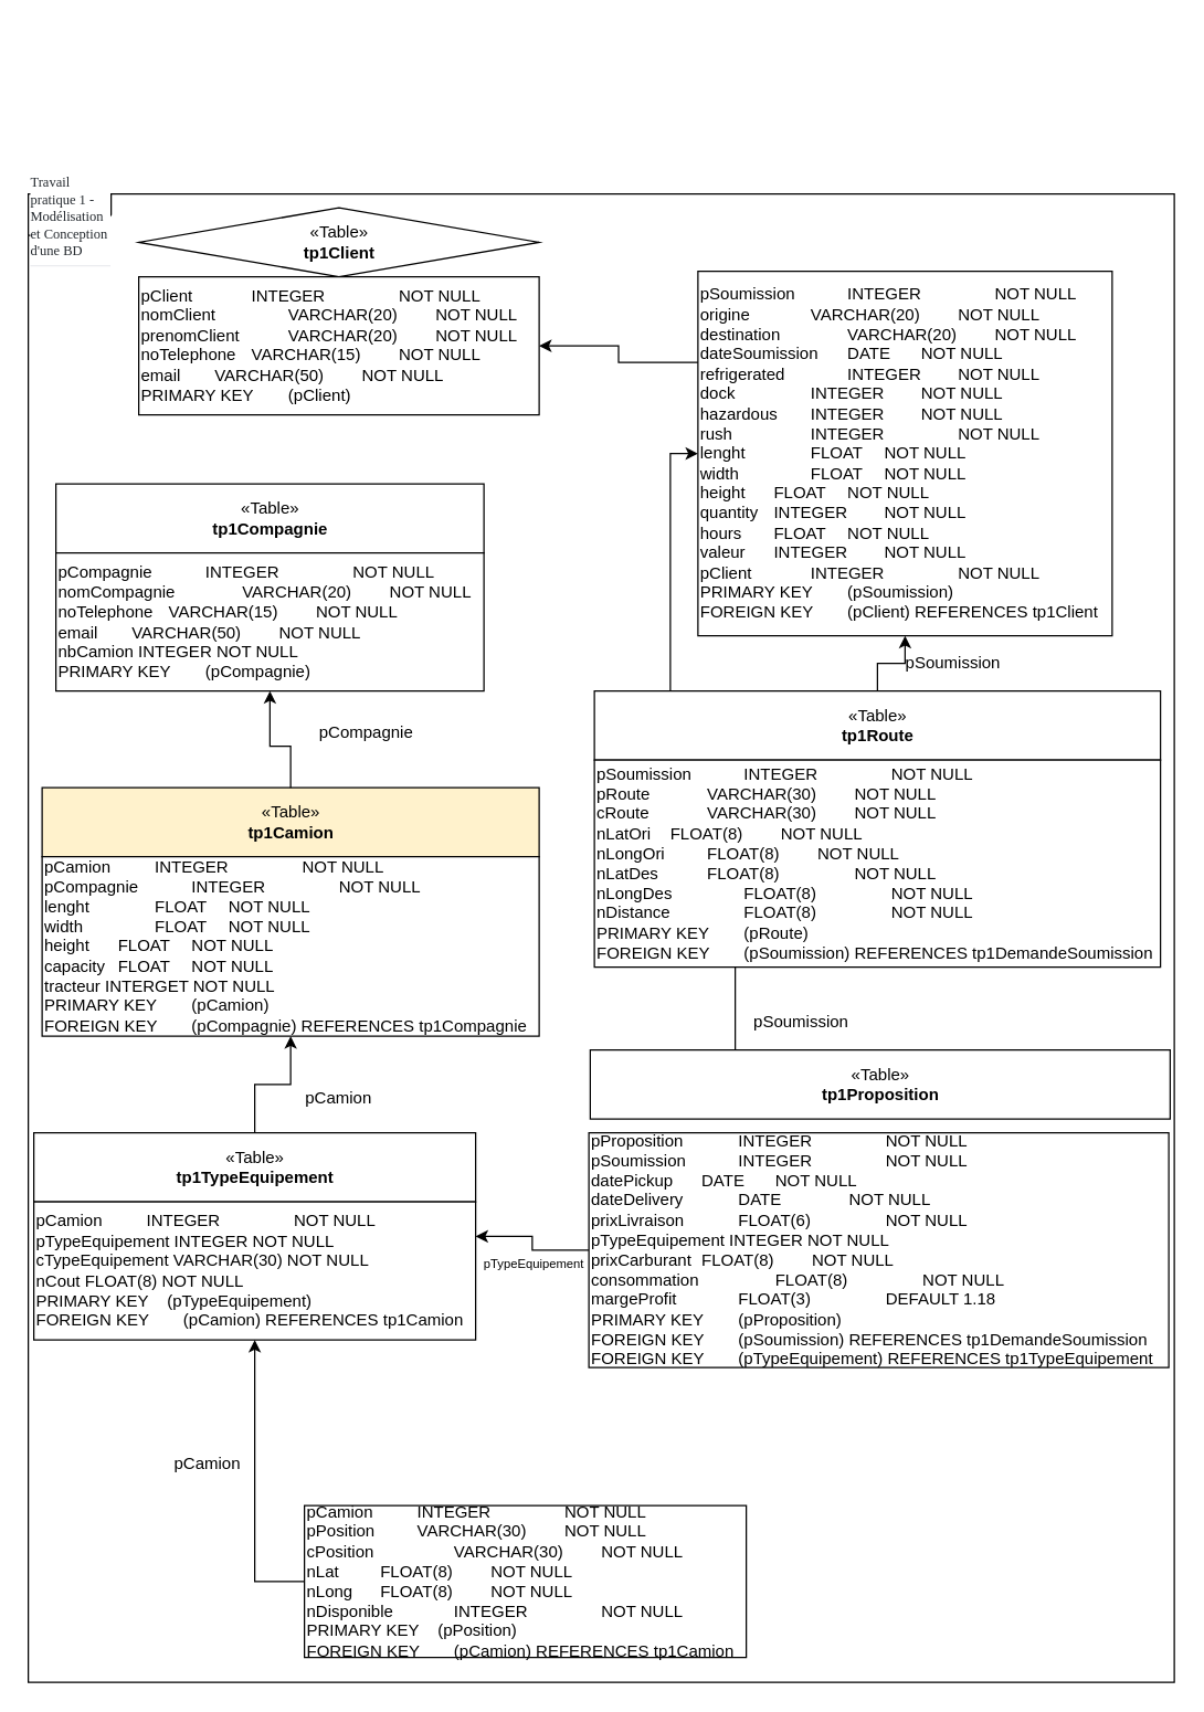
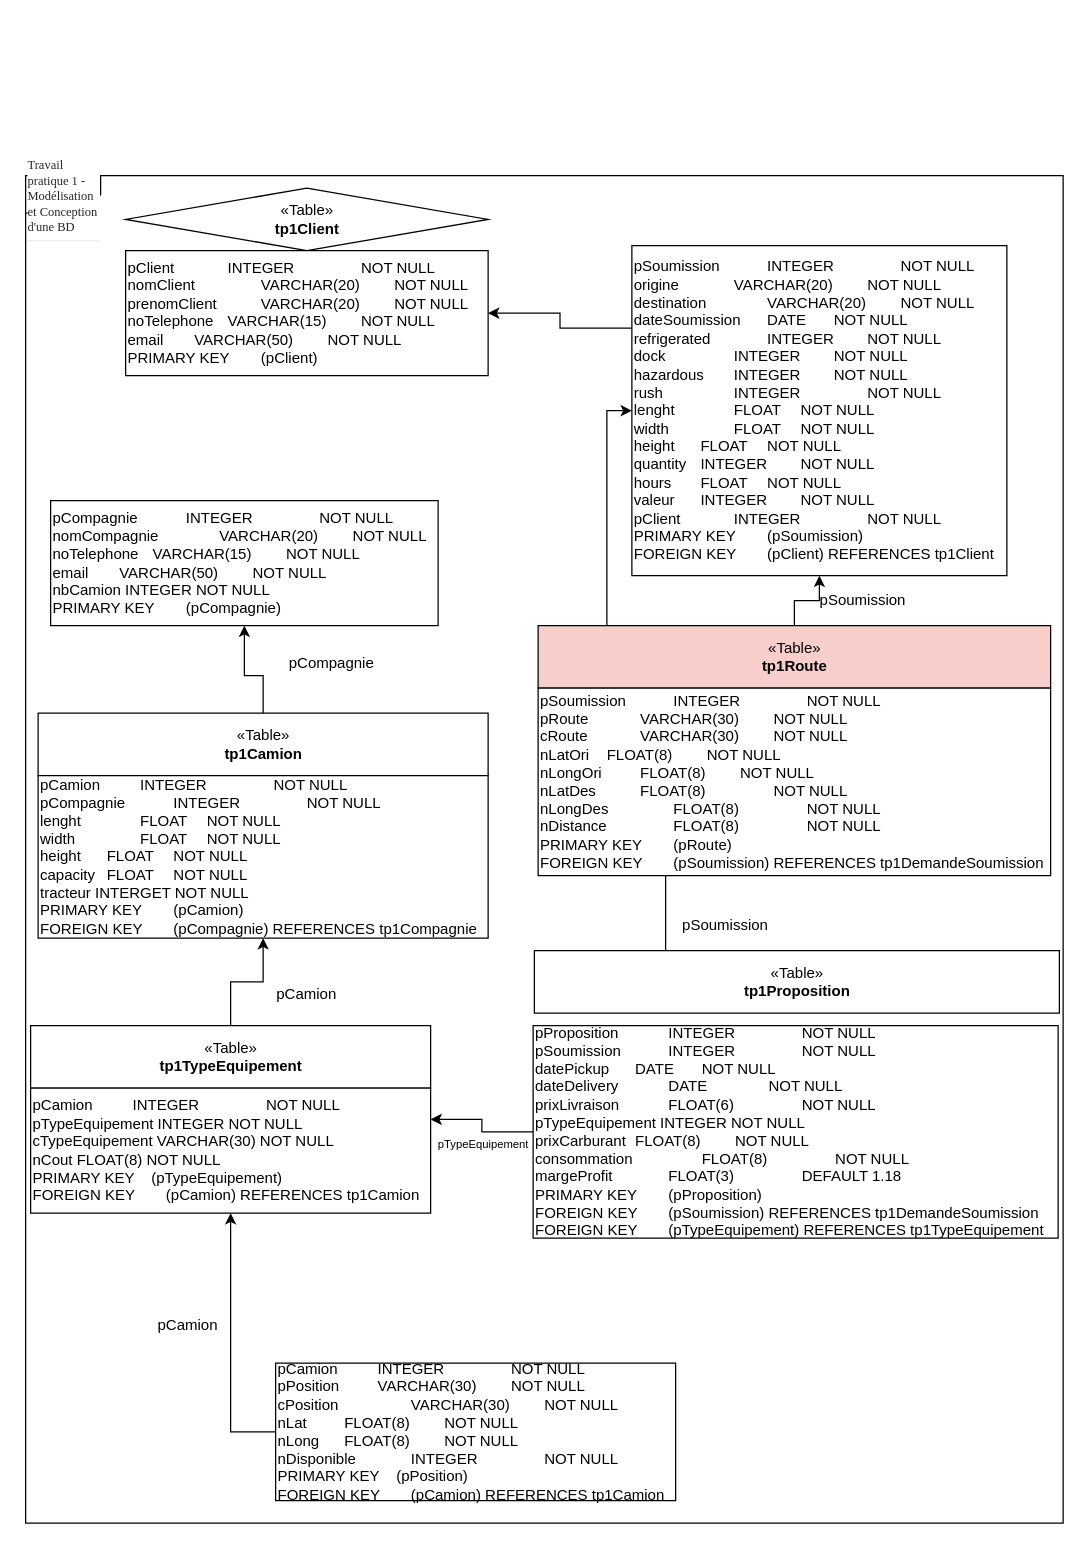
- <mxCell id="17" value="«Table»&lt;br&gt;&lt;b&gt;tp1Compagnie&lt;/b&gt;" style="html=1;align=center;" vertex="1" parent="16"><mxGeometry width="310" height="50" as="geometry" /></mxCell>
- <mxCell id="11" value="«Table»&lt;br&gt;&lt;b&gt;tp1Route&lt;/b&gt;" style="html=1;" vertex="1" parent="10"><mxGeometry width="410" height="50" as="geometry" /></mxCell>
+ <mxCell id="11" value="«Table»&lt;br&gt;&lt;b&gt;tp1Route&lt;/b&gt;" style="html=1;fillColor=#f8cecc;" vertex="1" parent="10"><mxGeometry width="410" height="50" as="geometry" /></mxCell>
- <mxCell id="20" value="«Table»&lt;br&gt;&lt;b&gt;tp1Camion&lt;/b&gt;" style="html=1;fillColor=#fff2cc;" vertex="1" parent="19"><mxGeometry width="360" height="50" as="geometry" /></mxCell>
+ <mxCell id="20" value="«Table»&lt;br&gt;&lt;b&gt;tp1Camion&lt;/b&gt;" style="html=1;" vertex="1" parent="19"><mxGeometry width="360" height="50" as="geometry" /></mxCell>
